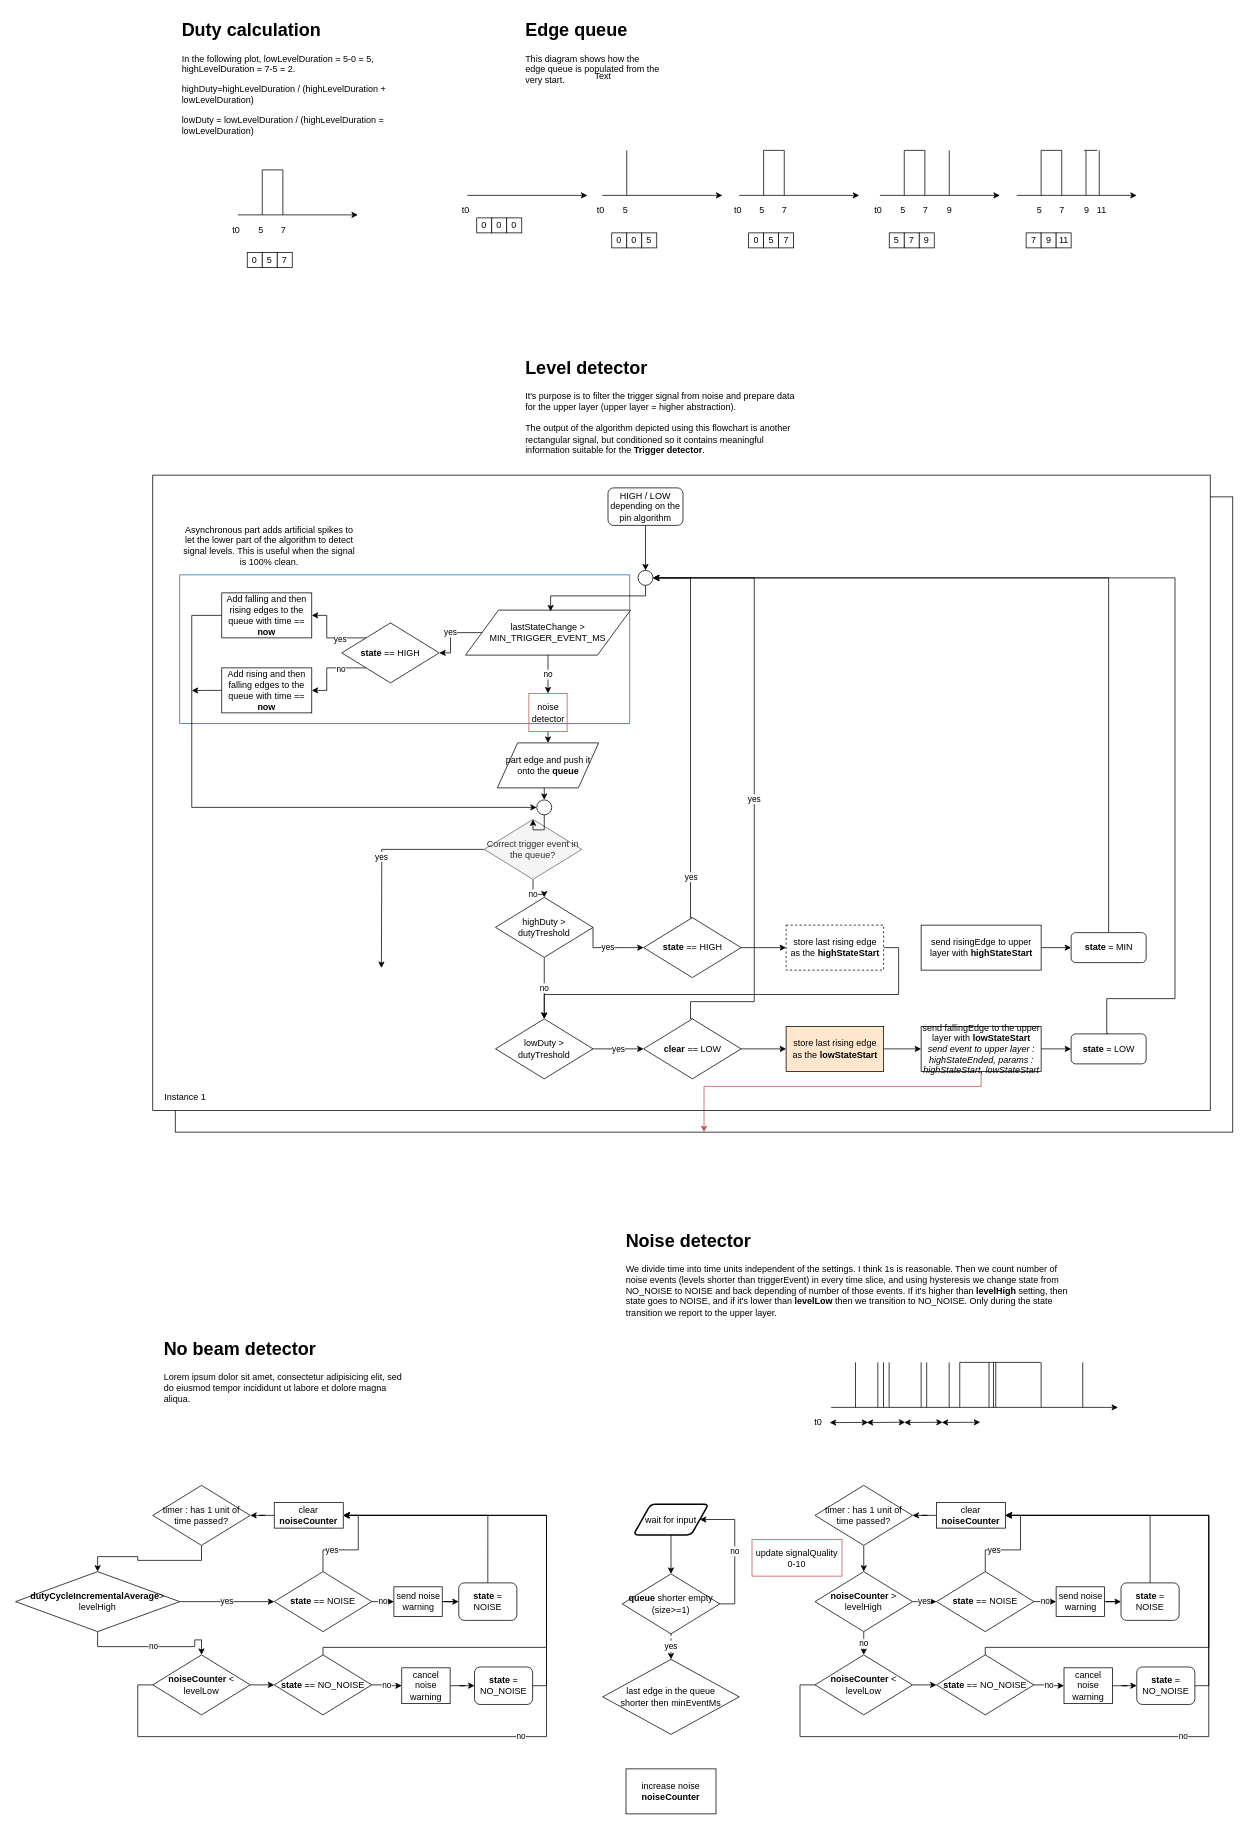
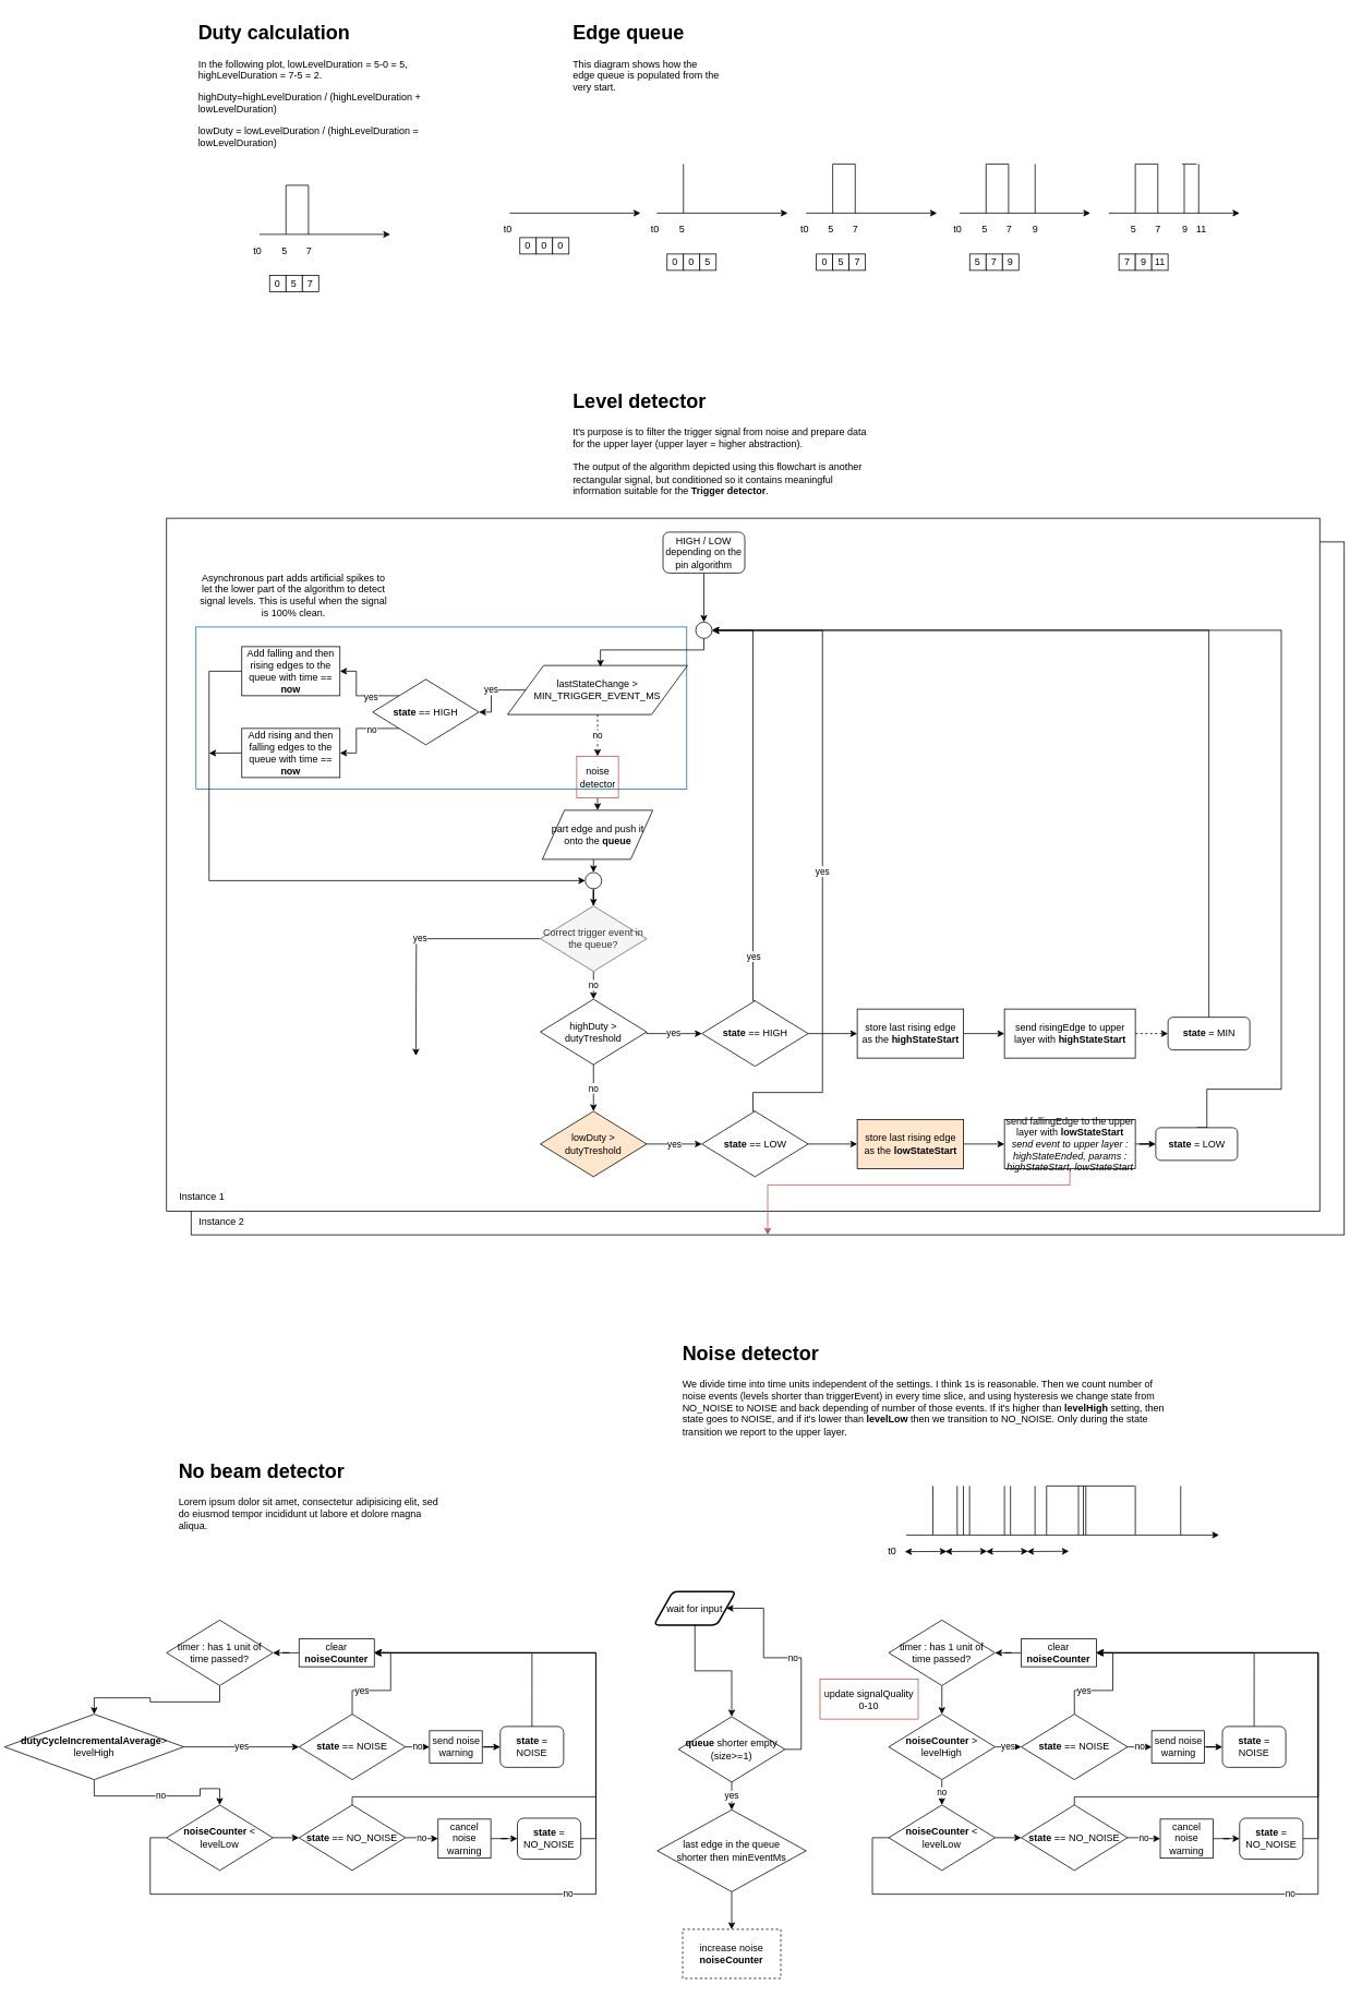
- <mxCell id="87" value="Text" style="text;html=1;align=center;verticalAlign=middle;resizable=0;points=[];autosize=1;" parent="86" vertex="1"><mxGeometry x="88" y="71" width="40" height="20" as="geometry" /></mxCell>
- <mxCell id="130" value="no" style="edgeStyle=orthogonalEdgeStyle;rounded=0;orthogonalLoop=1;jettySize=auto;html=1;exitX=0.5;exitY=1;exitDx=0;exitDy=0;entryX=0.5;entryY=0;entryDx=0;entryDy=0;" parent="1" source="30" target="129" edge="1"><mxGeometry relative="1" as="geometry"><mxPoint x="730" y="900" as="sourcePoint" /><mxPoint x="730" y="990" as="targetPoint" /></mxGeometry></mxCell>
+ <mxCell id="130" value="no" style="edgeStyle=orthogonalEdgeStyle;rounded=0;orthogonalLoop=1;jettySize=auto;html=1;exitX=0.5;exitY=1;exitDx=0;exitDy=0;entryX=0.5;entryY=0;entryDx=0;entryDy=0;dashed=1;" parent="1" source="30" target="129" edge="1"><mxGeometry relative="1" as="geometry"><mxPoint x="730" y="900" as="sourcePoint" /><mxPoint x="730" y="990" as="targetPoint" /></mxGeometry></mxCell>
- <mxCell id="103" value="Correct trigger event in the queue?" style="rhombus;whiteSpace=wrap;html=1;fillColor=#f5f5f5;strokeColor=#666666;fontColor=#333333;" parent="1" vertex="1"><mxGeometry x="645" y="1092" width="130" height="80" as="geometry" /></mxCell>
+ <mxCell id="103" value="Correct trigger event in the queue?" style="rhombus;whiteSpace=wrap;html=1;fillColor=#f5f5f5;strokeColor=#666666;fontColor=#333333;" parent="1" vertex="1"><mxGeometry x="660" y="1107" width="130" height="80" as="geometry" /></mxCell>
- <mxCell id="11" value="highDuty &amp;gt; dutyTreshold" style="rhombus;whiteSpace=wrap;html=1;" parent="1" vertex="1"><mxGeometry x="660" y="1196" width="130" height="80" as="geometry" /></mxCell>
+ <mxCell id="11" value="highDuty &amp;gt; dutyTreshold" style="rhombus;whiteSpace=wrap;html=1;" parent="1" vertex="1"><mxGeometry x="660" y="1221" width="130" height="80" as="geometry" /></mxCell>
- <mxCell id="24" value="&lt;div&gt;store last rising edge&lt;/div&gt;&lt;div&gt;as the &lt;b&gt;highStateStart&lt;/b&gt;&lt;br&gt;&lt;/div&gt;" style="rounded=0;whiteSpace=wrap;html=1;dashed=1;" parent="1" vertex="1"><mxGeometry x="1047.5" y="1233" width="130" height="60" as="geometry" /></mxCell>
+ <mxCell id="24" value="&lt;div&gt;store last rising edge&lt;/div&gt;&lt;div&gt;as the &lt;b&gt;highStateStart&lt;/b&gt;&lt;br&gt;&lt;/div&gt;" style="rounded=0;whiteSpace=wrap;html=1;" parent="1" vertex="1"><mxGeometry x="1047.5" y="1233" width="130" height="60" as="geometry" /></mxCell>
- <mxCell id="25" style="edgeStyle=orthogonalEdgeStyle;rounded=0;orthogonalLoop=1;jettySize=auto;html=1;exitX=1;exitY=0.5;exitDx=0;exitDy=0;" parent="1" source="26" target="28" edge="1"><mxGeometry relative="1" as="geometry" /></mxCell>
+ <mxCell id="25" style="edgeStyle=orthogonalEdgeStyle;rounded=0;orthogonalLoop=1;jettySize=auto;html=1;exitX=1;exitY=0.5;exitDx=0;exitDy=0;dashed=1;" parent="1" source="26" target="28" edge="1"><mxGeometry relative="1" as="geometry" /></mxCell>
- <mxCell id="23" style="edgeStyle=orthogonalEdgeStyle;rounded=0;orthogonalLoop=1;jettySize=auto;html=1;exitX=1;exitY=0.5;exitDx=0;exitDy=0;" parent="1" source="24" target="13" edge="1"><mxGeometry relative="1" as="geometry" /></mxCell>
+ <mxCell id="23" style="edgeStyle=orthogonalEdgeStyle;rounded=0;orthogonalLoop=1;jettySize=auto;html=1;exitX=1;exitY=0.5;exitDx=0;exitDy=0;" parent="1" source="24" target="26" edge="1"><mxGeometry relative="1" as="geometry" /></mxCell>
- <mxCell id="13" value="lowDuty &amp;gt; &lt;br&gt;dutyTreshold" style="rhombus;whiteSpace=wrap;html=1;" parent="1" vertex="1"><mxGeometry x="660" y="1358" width="130" height="80" as="geometry" /></mxCell>
+ <mxCell id="13" value="lowDuty &amp;gt; &lt;br&gt;dutyTreshold" style="rhombus;whiteSpace=wrap;html=1;fillColor=#ffe6cc;" parent="1" vertex="1"><mxGeometry x="660" y="1358" width="130" height="80" as="geometry" /></mxCell>
- <mxCell id="20" value="&lt;b&gt;clear&lt;/b&gt; == LOW" style="rhombus;whiteSpace=wrap;html=1;" parent="1" vertex="1"><mxGeometry x="857.5" y="1358" width="130" height="80" as="geometry" /></mxCell>
+ <mxCell id="20" value="&lt;b&gt;state&lt;/b&gt; == LOW" style="rhombus;whiteSpace=wrap;html=1;" parent="1" vertex="1"><mxGeometry x="857.5" y="1358" width="130" height="80" as="geometry" /></mxCell>
- <mxCell id="100" value="&lt;b&gt;state&lt;/b&gt; = LOW" style="rounded=1;whiteSpace=wrap;html=1;" parent="1" vertex="1"><mxGeometry x="1427.5" y="1378" width="100" height="40" as="geometry" /></mxCell>
+ <mxCell id="100" value="&lt;b&gt;state&lt;/b&gt; = LOW" style="rounded=1;whiteSpace=wrap;html=1;" parent="1" vertex="1"><mxGeometry x="1412.5" y="1378" width="100" height="40" as="geometry" /></mxCell>
+ <mxCell id="106" value="Instance 2" style="text;html=1;align=center;verticalAlign=middle;resizable=0;points=[];autosize=1;" parent="1" vertex="1"><mxGeometry x="237" y="1484" width="65" height="18" as="geometry" /></mxCell>
- <mxCell id="138" value="wait for input" style="shape=parallelogram;html=1;strokeWidth=2;perimeter=parallelogramPerimeter;whiteSpace=wrap;rounded=1;arcSize=12;size=0.23;fillColor=none;" parent="1" vertex="1"><mxGeometry x="844" y="2005" width="100" height="41" as="geometry" /></mxCell>
+ <mxCell id="138" value="wait for input" style="shape=parallelogram;html=1;strokeWidth=2;perimeter=parallelogramPerimeter;whiteSpace=wrap;rounded=1;arcSize=12;size=0.23;fillColor=none;" parent="1" vertex="1"><mxGeometry x="799" y="1945" width="100" height="41" as="geometry" /></mxCell>
- <mxCell id="179" value="&lt;b&gt;dutyCycleIncrementalAverage&lt;/b&gt;&amp;gt; levelHigh" style="rhombus;whiteSpace=wrap;html=1;" parent="1" vertex="1"><mxGeometry x="20" y="2095" width="219" height="80" as="geometry" /></mxCell>
+ <mxCell id="179" value="&lt;b&gt;dutyCycleIncrementalAverage&lt;/b&gt;&amp;gt; levelHigh" style="rhombus;whiteSpace=wrap;html=1;" parent="1" vertex="1"><mxGeometry x="5" y="2095" width="219" height="80" as="geometry" /></mxCell>
- <mxCell id="132" value="yes" style="edgeStyle=orthogonalEdgeStyle;rounded=0;orthogonalLoop=1;jettySize=auto;html=1;exitX=0.5;exitY=1;exitDx=0;exitDy=0;entryX=0.5;entryY=0;entryDx=0;entryDy=0;dashed=1;" parent="1" source="133" target="135" edge="1"><mxGeometry relative="1" as="geometry" /></mxCell>
+ <mxCell id="132" value="yes" style="edgeStyle=orthogonalEdgeStyle;rounded=0;orthogonalLoop=1;jettySize=auto;html=1;exitX=0.5;exitY=1;exitDx=0;exitDy=0;entryX=0.5;entryY=0;entryDx=0;entryDy=0;" parent="1" source="133" target="135" edge="1"><mxGeometry relative="1" as="geometry" /></mxCell>
+ <mxCell id="134" style="edgeStyle=orthogonalEdgeStyle;rounded=0;orthogonalLoop=1;jettySize=auto;html=1;exitX=0.5;exitY=1;exitDx=0;exitDy=0;" parent="1" source="135" target="136" edge="1"><mxGeometry relative="1" as="geometry" /></mxCell>
- <mxCell id="136" value="increase noise &lt;b&gt;noiseCounter&lt;/b&gt;" style="rounded=0;whiteSpace=wrap;html=1;fillColor=none;" parent="1" vertex="1"><mxGeometry x="834" y="2358" width="120" height="60" as="geometry" /></mxCell>
+ <mxCell id="136" value="increase noise &lt;b&gt;noiseCounter&lt;/b&gt;" style="rounded=0;whiteSpace=wrap;html=1;fillColor=none;dashed=1;" parent="1" vertex="1"><mxGeometry x="834" y="2358" width="120" height="60" as="geometry" /></mxCell>
